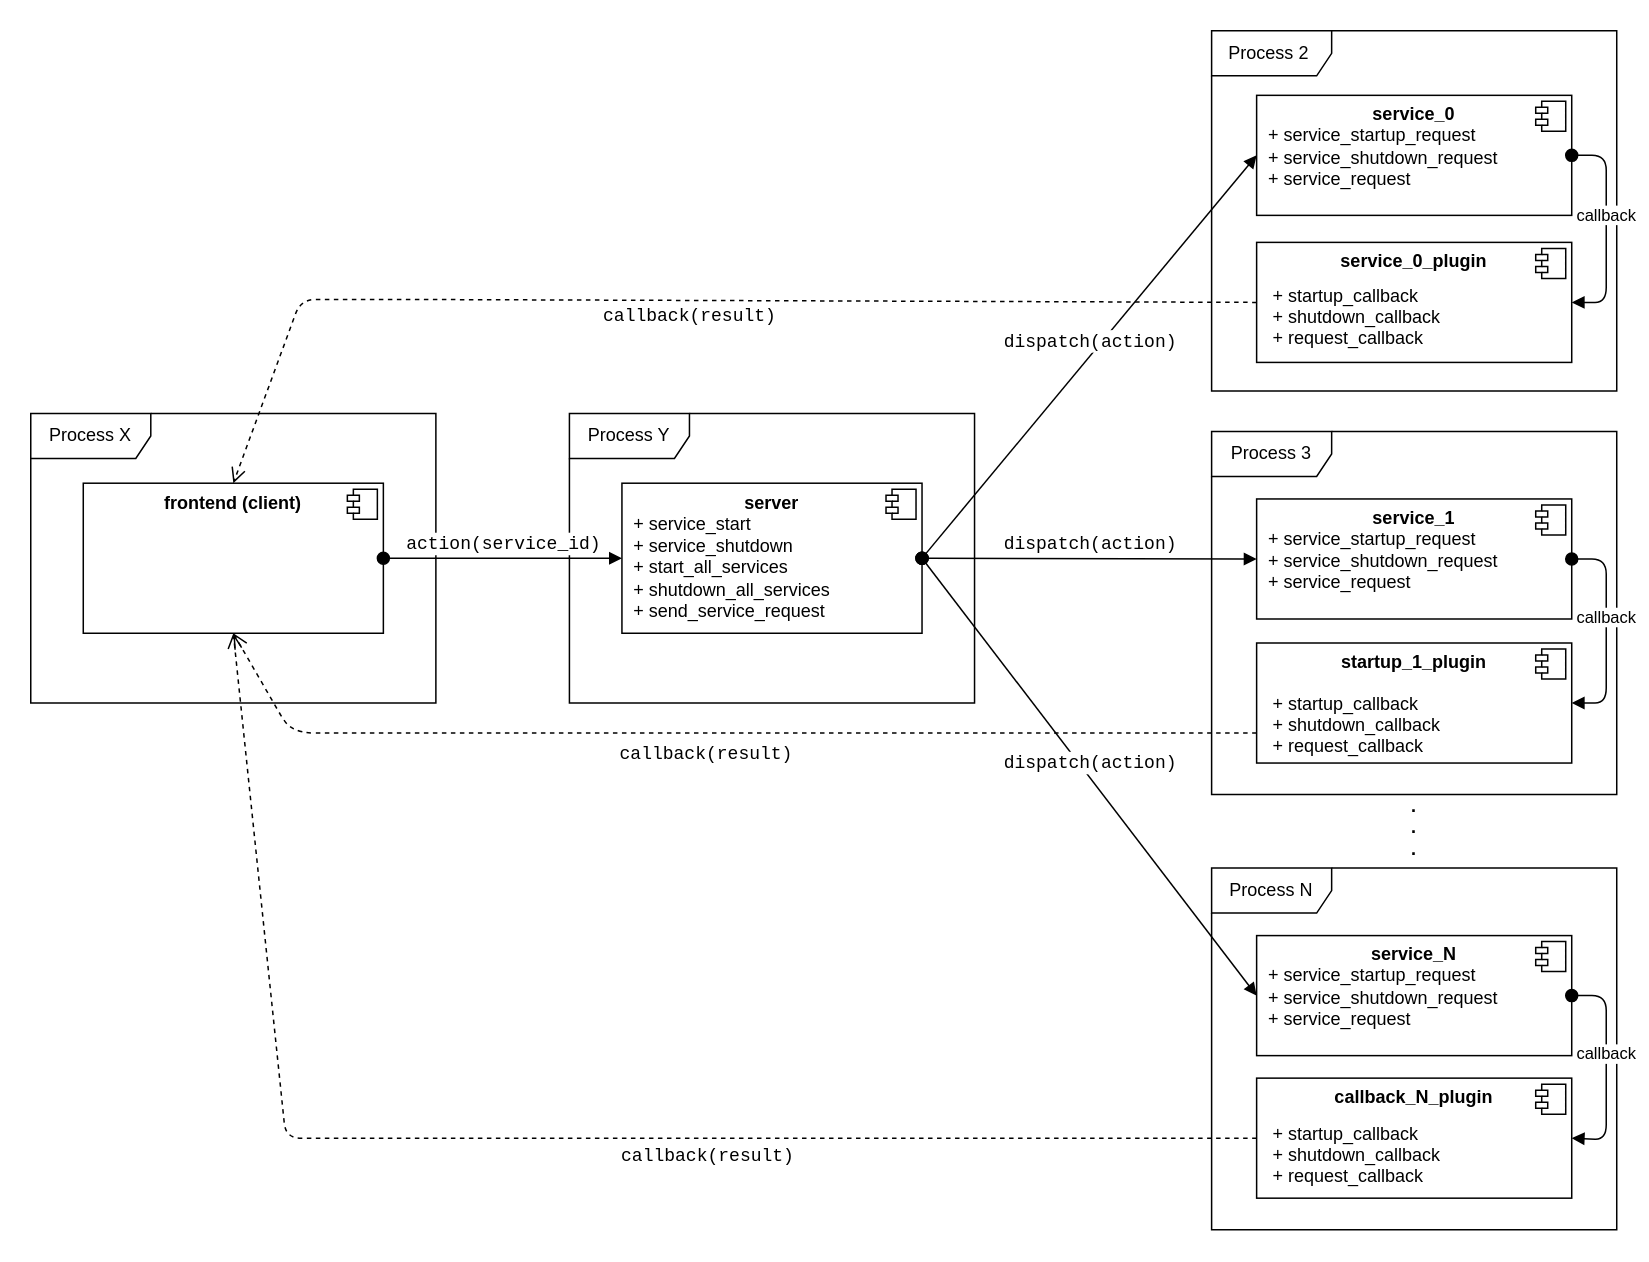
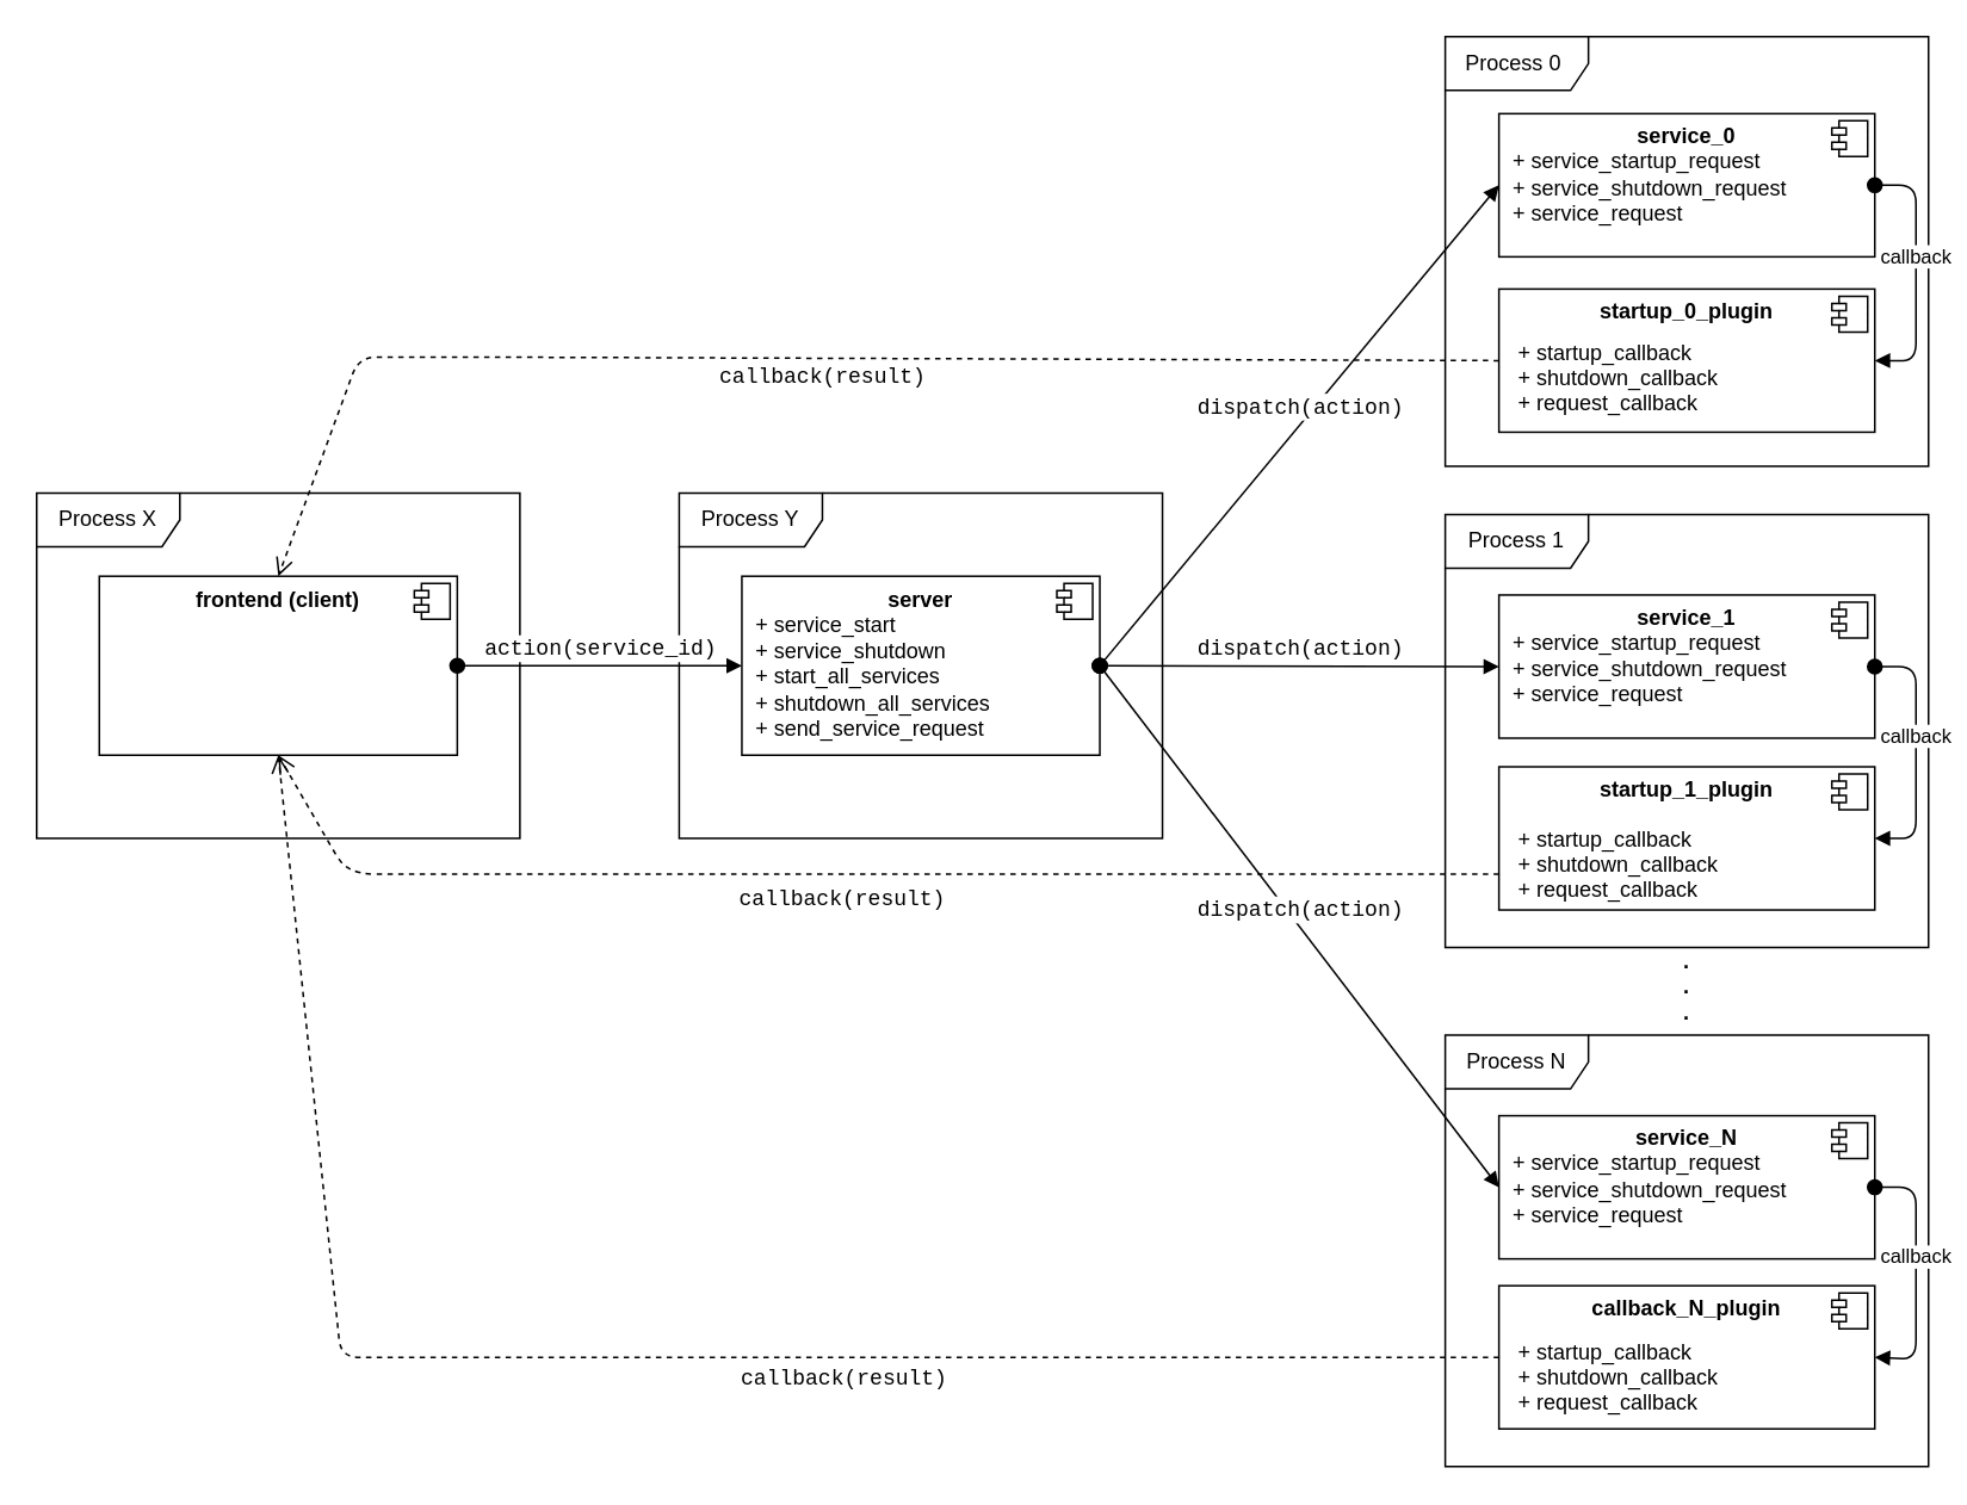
- <mxCell id="31" value="Process 2&amp;nbsp;&lt;br&gt;" style="shape=umlFrame;whiteSpace=wrap;html=1;width=80;height=30;" vertex="1" parent="1"><mxGeometry x="807" y="20" width="270" height="240" as="geometry" /></mxCell>
+ <mxCell id="31" value="Process 0&amp;nbsp;&lt;br&gt;" style="shape=umlFrame;whiteSpace=wrap;html=1;width=80;height=30;" vertex="1" parent="1"><mxGeometry x="807" y="20" width="270" height="240" as="geometry" /></mxCell>
- <mxCell id="32" value="&lt;p style=&quot;margin: 0px ; margin-top: 6px ; text-align: center&quot;&gt;&lt;b&gt;service_0_plugin&lt;/b&gt;&lt;/p&gt;" style="align=left;overflow=fill;html=1;" vertex="1" parent="1"><mxGeometry x="837" y="161" width="210" height="80" as="geometry" /></mxCell>
+ <mxCell id="32" value="&lt;p style=&quot;margin: 0px ; margin-top: 6px ; text-align: center&quot;&gt;&lt;b&gt;startup_0_plugin&lt;/b&gt;&lt;/p&gt;" style="align=left;overflow=fill;html=1;" vertex="1" parent="1"><mxGeometry x="837" y="161" width="210" height="80" as="geometry" /></mxCell>
- <mxCell id="24" value="Process 3&lt;br&gt;" style="shape=umlFrame;whiteSpace=wrap;html=1;width=80;height=30;" vertex="1" parent="1"><mxGeometry x="807" y="287" width="270" height="242" as="geometry" /></mxCell>
+ <mxCell id="24" value="Process 1&lt;br&gt;" style="shape=umlFrame;whiteSpace=wrap;html=1;width=80;height=30;" vertex="1" parent="1"><mxGeometry x="807" y="287" width="270" height="242" as="geometry" /></mxCell>
